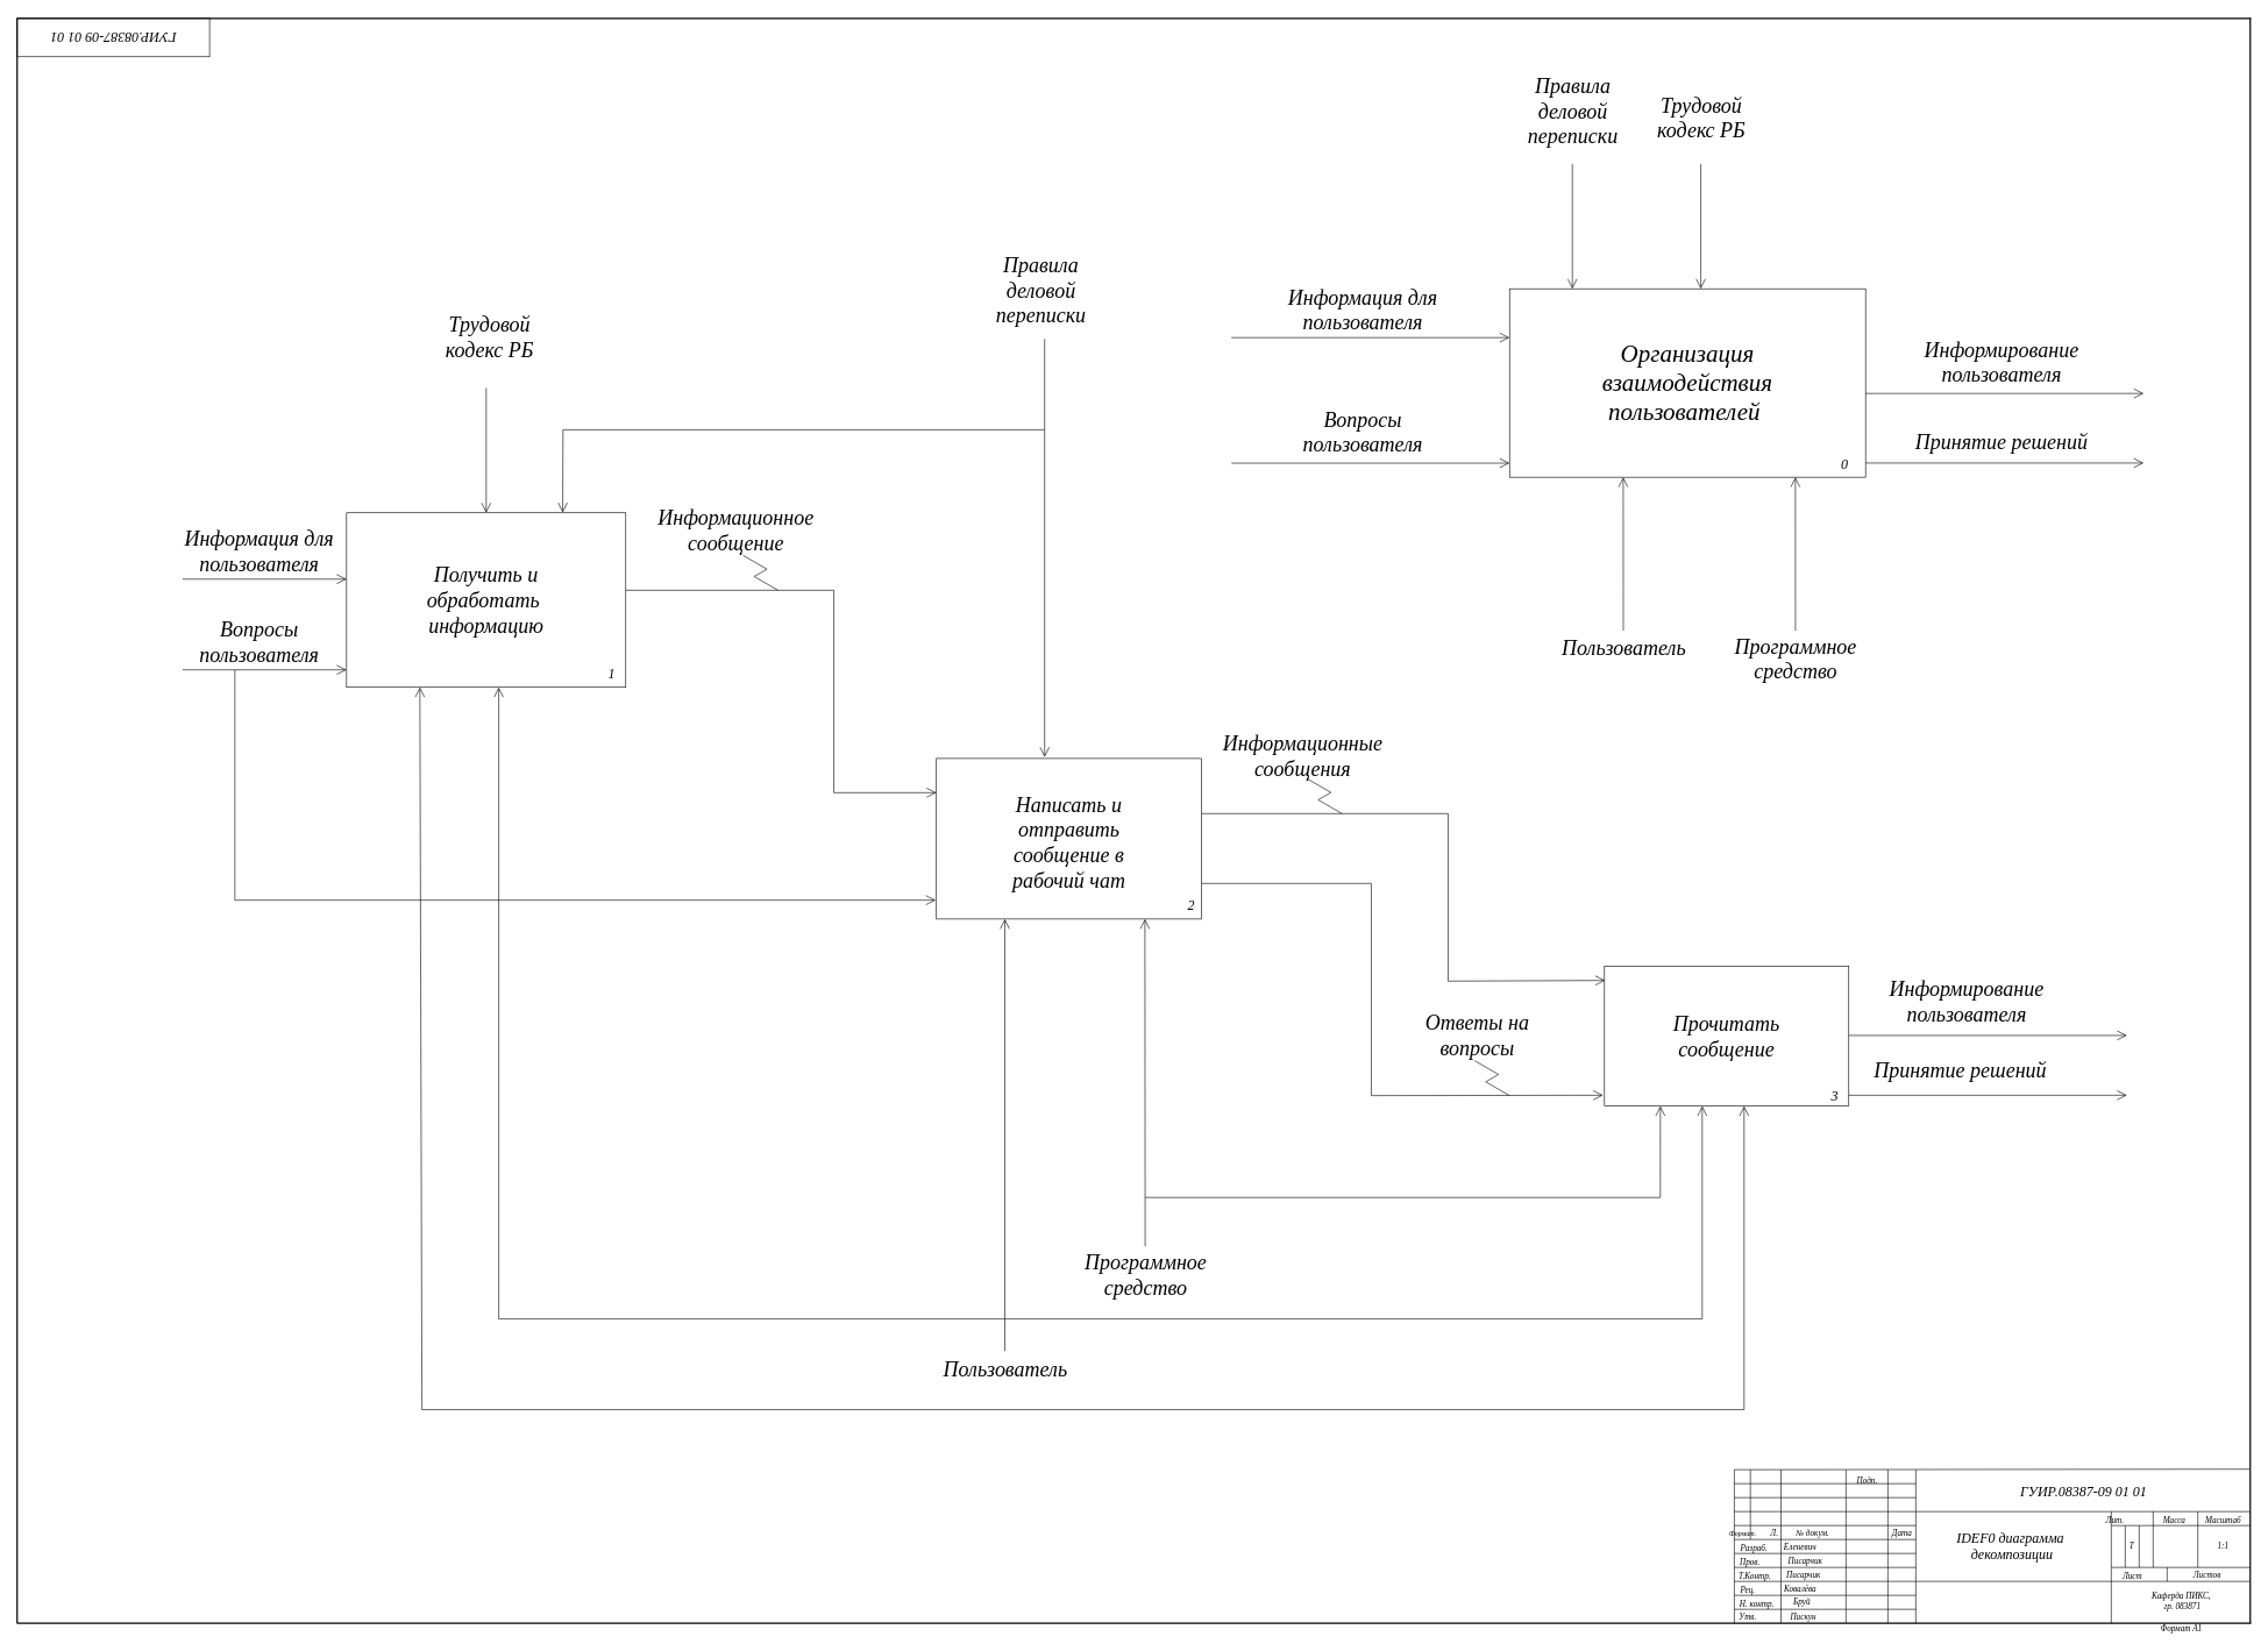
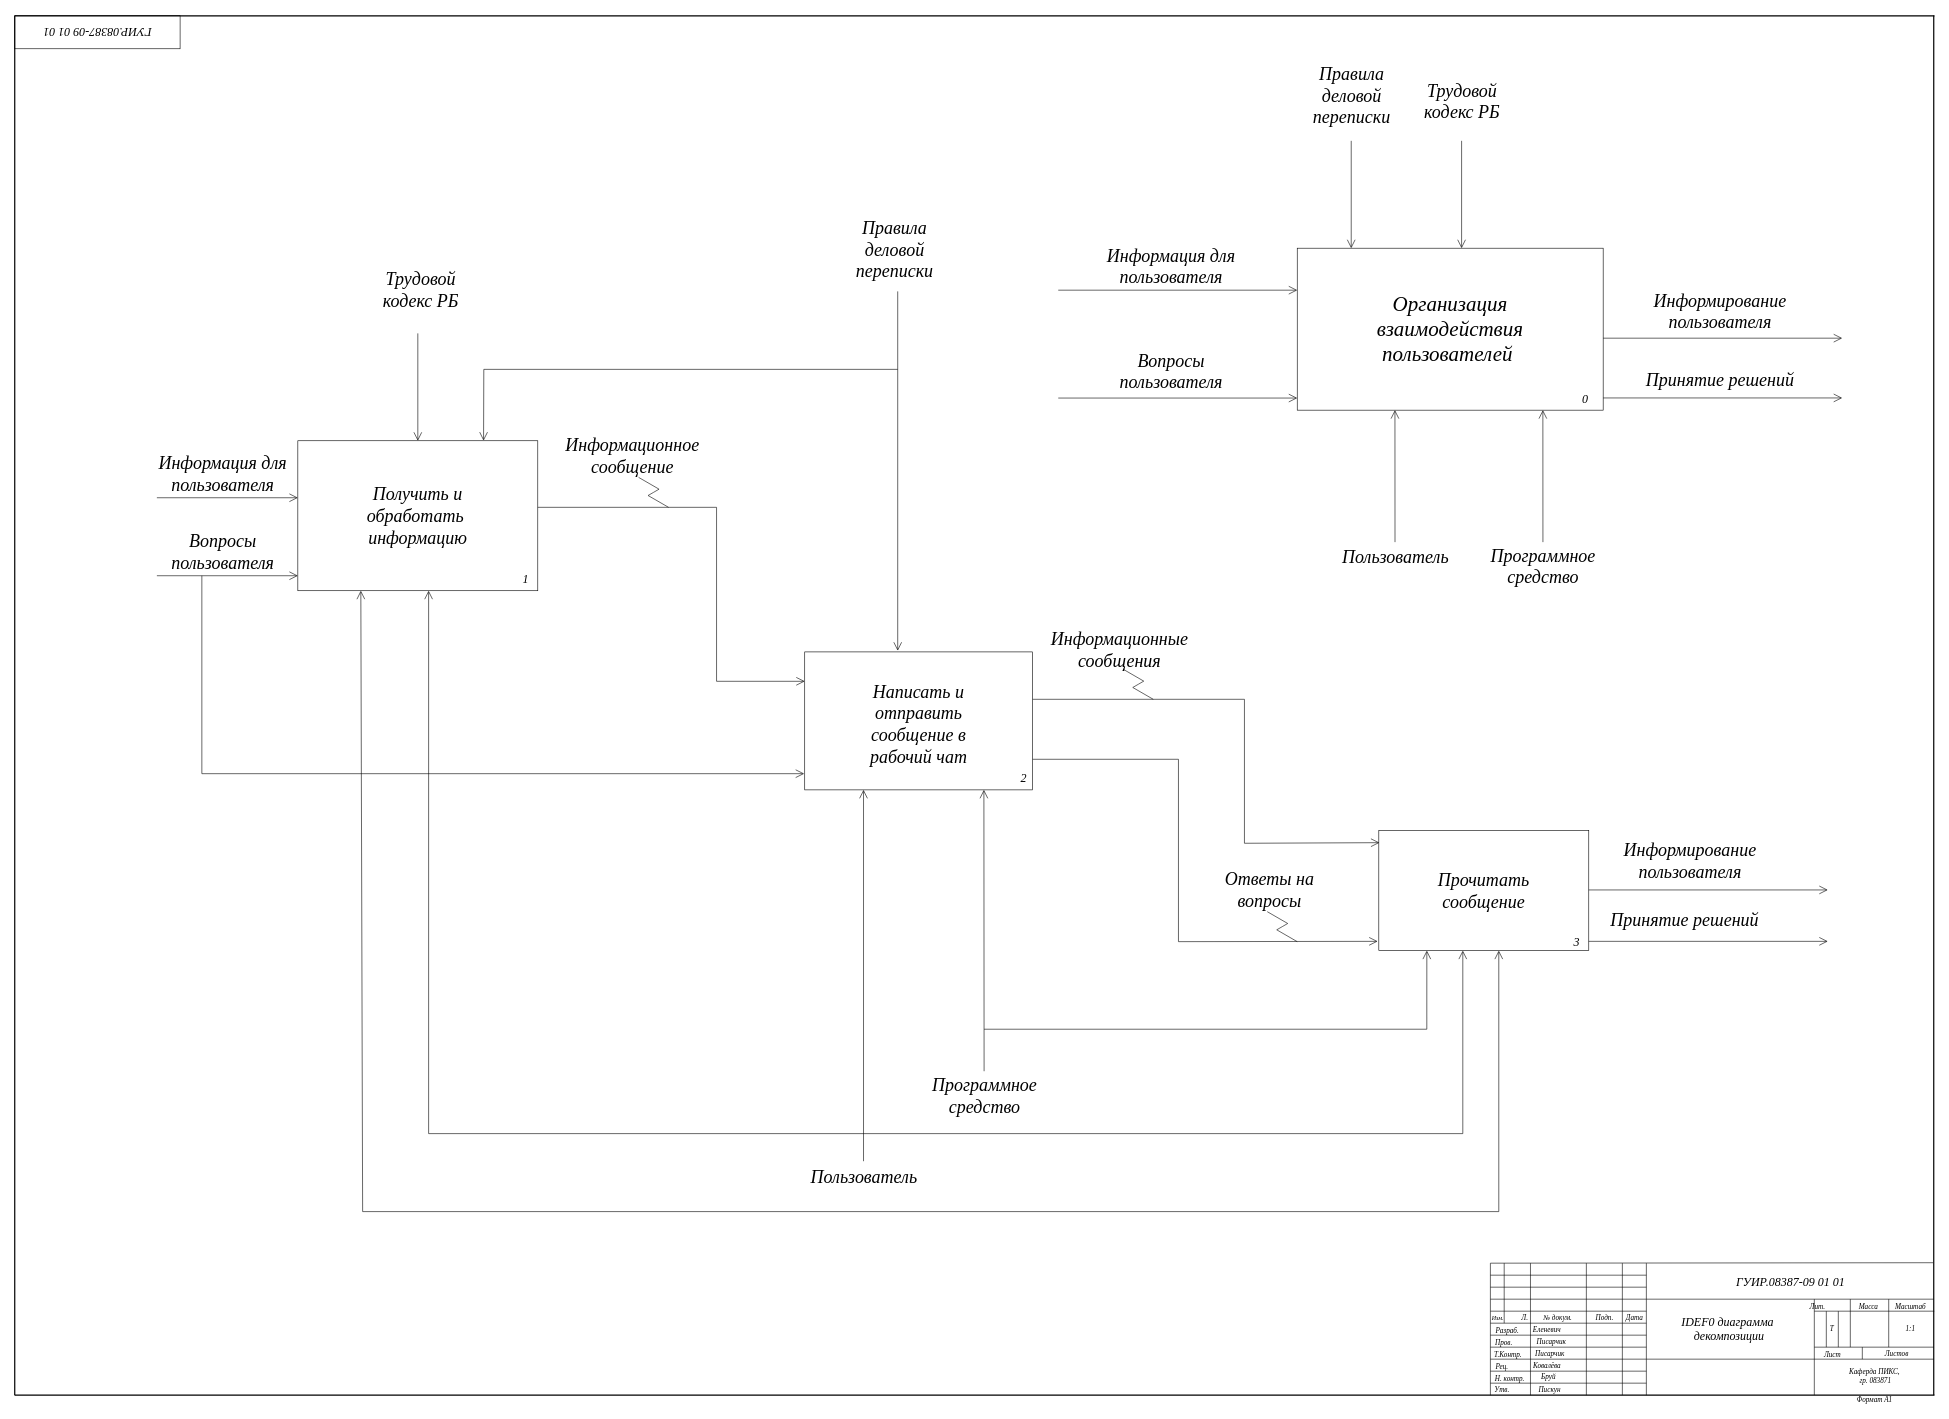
- <mxCell id="102" value="&lt;span&gt;&lt;font&gt;Подп&lt;/font&gt;&lt;/span&gt;." style="text;html=1;align=center;verticalAlign=middle;resizable=0;points=[];autosize=1;strokeColor=none;fillColor=none;fontFamily=GOST type B;labelBackgroundColor=none;fontStyle=2" parent="1" vertex="1"><mxGeometry x="2649" y="2107" width="50" height="30" as="geometry" /></mxCell>
+ <mxCell id="102" value="&lt;span&gt;&lt;font&gt;Подп&lt;/font&gt;&lt;/span&gt;." style="text;html=1;align=center;verticalAlign=middle;resizable=0;points=[];autosize=1;strokeColor=none;fillColor=none;fontFamily=GOST type B;labelBackgroundColor=none;fontStyle=2" parent="1" vertex="1"><mxGeometry x="2649" y="2182" width="50" height="30" as="geometry" /></mxCell>
- <mxCell id="81" value="&lt;font style=&quot;font-size: 10px;&quot;&gt;&lt;span&gt;Формат.&lt;/span&gt;&lt;/font&gt;" style="text;html=1;align=center;verticalAlign=middle;resizable=0;points=[];autosize=1;strokeColor=none;fillColor=none;fontFamily=GOST type B;labelBackgroundColor=none;fontStyle=2" parent="53" vertex="1"><mxGeometry x="-8" y="77" width="40" height="30" as="geometry" /></mxCell>
+ <mxCell id="81" value="&lt;font style=&quot;font-size: 10px;&quot;&gt;&lt;span&gt;Изм.&lt;/span&gt;&lt;/font&gt;" style="text;html=1;align=center;verticalAlign=middle;resizable=0;points=[];autosize=1;strokeColor=none;fillColor=none;fontFamily=GOST type B;labelBackgroundColor=none;fontStyle=2" parent="53" vertex="1"><mxGeometry x="-8" y="77" width="40" height="30" as="geometry" /></mxCell>
